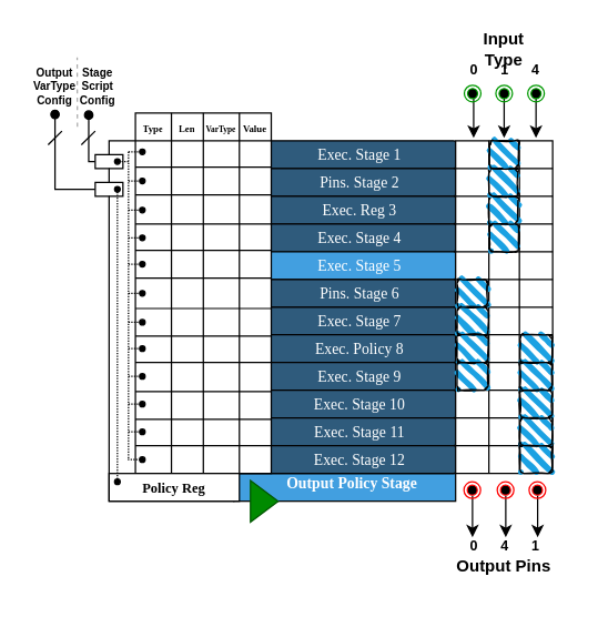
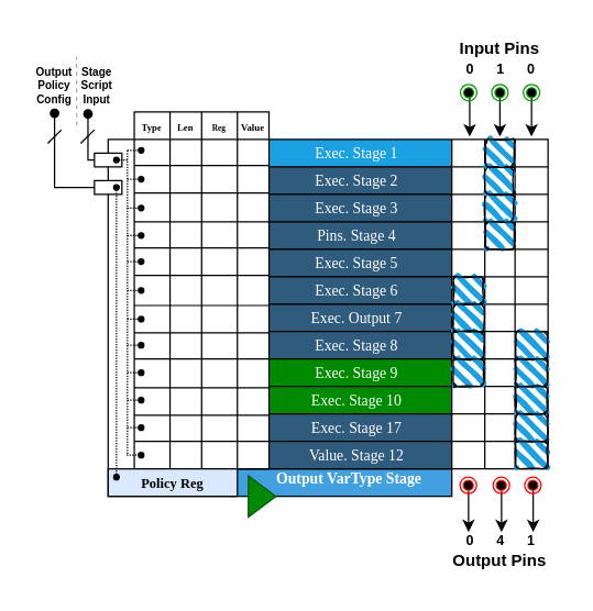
- <mxCell id="68" value="Input Type" style="text;html=1;align=center;verticalAlign=middle;whiteSpace=wrap;rounded=0;fontStyle=1" vertex="1" parent="1"><mxGeometry x="333" width="60" height="30" as="geometry" y="20" /></mxCell>
+ <mxCell id="68" value="Input Pins" style="text;html=1;align=center;verticalAlign=middle;whiteSpace=wrap;rounded=0;fontStyle=1" vertex="1" parent="1"><mxGeometry x="333" width="60" height="30" as="geometry" y="20" /></mxCell>
- <mxCell id="191" value="&lt;font style=&quot;font-size: 10px;&quot;&gt;&amp;nbsp; &amp;nbsp;0&amp;nbsp; &amp;nbsp; &amp;nbsp; 1&amp;nbsp; &amp;nbsp; &amp;nbsp; 4&lt;/font&gt;" style="text;strokeColor=none;fillColor=none;html=1;fontSize=24;fontStyle=1;verticalAlign=middle;align=center;" vertex="1" parent="1"><mxGeometry x="309" y="26" width="100" height="40" as="geometry" /></mxCell>
+ <mxCell id="191" value="&lt;font style=&quot;font-size: 10px;&quot;&gt;&amp;nbsp; &amp;nbsp;0&amp;nbsp; &amp;nbsp; &amp;nbsp; 1&amp;nbsp; &amp;nbsp; &amp;nbsp; 0&lt;/font&gt;" style="text;strokeColor=none;fillColor=none;html=1;fontSize=24;fontStyle=1;verticalAlign=middle;align=center;" vertex="1" parent="1"><mxGeometry x="309" y="26" width="100" height="40" as="geometry" /></mxCell>
- <mxCell id="177" value="Output&lt;div&gt;VarType Config&lt;/div&gt;&lt;div&gt;&lt;br&gt;&lt;/div&gt;" style="text;html=1;align=center;verticalAlign=middle;whiteSpace=wrap;rounded=0;fontStyle=1;fontSize=8;" vertex="1" parent="1"><mxGeometry x="20" y="52" width="38" height="30" as="geometry" /></mxCell>
+ <mxCell id="177" value="Output&lt;div&gt;Policy Config&lt;/div&gt;&lt;div&gt;&lt;br&gt;&lt;/div&gt;" style="text;html=1;align=center;verticalAlign=middle;whiteSpace=wrap;rounded=0;fontStyle=1;fontSize=8;" vertex="1" parent="1"><mxGeometry x="20" y="52" width="38" height="30" as="geometry" /></mxCell>
- <mxCell id="176" value="Stage&lt;div&gt;Script Config&lt;/div&gt;&lt;div&gt;&lt;br&gt;&lt;/div&gt;" style="text;html=1;align=center;verticalAlign=middle;whiteSpace=wrap;rounded=0;fontStyle=1;fontSize=8;" vertex="1" parent="1"><mxGeometry x="48.13" y="52" width="43.87" height="30" as="geometry" /></mxCell>
+ <mxCell id="176" value="Stage&lt;div&gt;Script Input&lt;/div&gt;&lt;div&gt;&lt;br&gt;&lt;/div&gt;" style="text;html=1;align=center;verticalAlign=middle;whiteSpace=wrap;rounded=0;fontStyle=1;fontSize=8;" vertex="1" parent="1"><mxGeometry x="48.13" y="52" width="43.87" height="30" as="geometry" /></mxCell>
- <mxCell id="83" value="&lt;font face=&quot;Comic Sans MS&quot; size=&quot;1&quot; style=&quot;&quot;&gt;&lt;b style=&quot;font-size: 5.9px;&quot;&gt;VarType&lt;/b&gt;&lt;/font&gt;" style="shape=partialRectangle;html=1;whiteSpace=wrap;connectable=0;strokeColor=inherit;overflow=hidden;fillColor=none;top=0;left=0;bottom=0;right=0;pointerEvents=1;" vertex="1" parent="80"><mxGeometry x="49" width="26" height="20" as="geometry"><mxRectangle width="26" height="20" as="alternateBounds" /></mxGeometry></mxCell>
+ <mxCell id="83" value="&lt;font face=&quot;Comic Sans MS&quot; size=&quot;1&quot; style=&quot;&quot;&gt;&lt;b style=&quot;font-size: 5.9px;&quot;&gt;Reg&lt;/b&gt;&lt;/font&gt;" style="shape=partialRectangle;html=1;whiteSpace=wrap;connectable=0;strokeColor=inherit;overflow=hidden;fillColor=none;top=0;left=0;bottom=0;right=0;pointerEvents=1;" vertex="1" parent="80"><mxGeometry x="49" width="26" height="20" as="geometry"><mxRectangle width="26" height="20" as="alternateBounds" /></mxGeometry></mxCell>
- <mxCell id="2" value="&lt;font style=&quot;font-size: 11px;&quot;&gt;&amp;nbsp; &amp;nbsp; &amp;nbsp; &amp;nbsp; Exec. Stage 1&lt;/font&gt;" style="rounded=1;whiteSpace=wrap;html=1;shadow=0;labelBackgroundColor=none;strokeColor=default;strokeWidth=1;fillColor=#2F5B7C;fontFamily=Comic Sans MS;fontSize=11;fontColor=#FFFFFF;align=center;fontStyle=0;spacing=5;arcSize=7;perimeterSpacing=2;" vertex="1" parent="1"><mxGeometry x="168" y="101" width="160" height="20" as="geometry" /></mxCell>
+ <mxCell id="2" value="&lt;font style=&quot;font-size: 11px;&quot;&gt;&amp;nbsp; &amp;nbsp; &amp;nbsp; &amp;nbsp; Exec. Stage 1&lt;/font&gt;" style="rounded=1;whiteSpace=wrap;html=1;shadow=0;labelBackgroundColor=none;strokeColor=default;strokeWidth=1;fillColor=#1ba1e2;fontFamily=Comic Sans MS;fontSize=11;fontColor=#FFFFFF;align=center;fontStyle=0;spacing=5;arcSize=7;perimeterSpacing=2;" vertex="1" parent="1"><mxGeometry x="168" y="101" width="160" height="20" as="geometry" /></mxCell>
- <mxCell id="5" value="&amp;nbsp; &amp;nbsp; &amp;nbsp; &amp;nbsp;&amp;nbsp;&lt;span style=&quot;font-size: 11px;&quot;&gt;Pins. Stage 2&lt;/span&gt;" style="rounded=1;whiteSpace=wrap;html=1;shadow=0;labelBackgroundColor=none;strokeColor=default;strokeWidth=1;fillColor=#2F5B7C;fontFamily=Comic Sans MS;fontSize=11;fontColor=#FFFFFF;align=center;fontStyle=0;spacing=5;arcSize=7;perimeterSpacing=2;" vertex="1" parent="1"><mxGeometry x="168" y="121" width="160" height="20" as="geometry" /></mxCell>
+ <mxCell id="5" value="&amp;nbsp; &amp;nbsp; &amp;nbsp; &amp;nbsp;&amp;nbsp;&lt;span style=&quot;font-size: 11px;&quot;&gt;Exec. Stage 2&lt;/span&gt;" style="rounded=1;whiteSpace=wrap;html=1;shadow=0;labelBackgroundColor=none;strokeColor=default;strokeWidth=1;fillColor=#2F5B7C;fontFamily=Comic Sans MS;fontSize=11;fontColor=#FFFFFF;align=center;fontStyle=0;spacing=5;arcSize=7;perimeterSpacing=2;" vertex="1" parent="1"><mxGeometry x="168" y="121" width="160" height="20" as="geometry" /></mxCell>
- <mxCell id="6" value="&amp;nbsp; &amp;nbsp; &amp;nbsp; &amp;nbsp;&amp;nbsp;&lt;span style=&quot;font-size: 11px;&quot;&gt;Exec. Reg 3&lt;/span&gt;" style="rounded=1;whiteSpace=wrap;html=1;shadow=0;labelBackgroundColor=none;strokeColor=default;strokeWidth=1;fillColor=#2F5B7C;fontFamily=Comic Sans MS;fontSize=11;fontColor=#FFFFFF;align=center;fontStyle=0;spacing=5;arcSize=7;perimeterSpacing=2;" vertex="1" parent="1"><mxGeometry x="168" y="141" width="160" height="20" as="geometry" /></mxCell>
+ <mxCell id="6" value="&amp;nbsp; &amp;nbsp; &amp;nbsp; &amp;nbsp;&amp;nbsp;&lt;span style=&quot;font-size: 11px;&quot;&gt;Exec. Stage 3&lt;/span&gt;" style="rounded=1;whiteSpace=wrap;html=1;shadow=0;labelBackgroundColor=none;strokeColor=default;strokeWidth=1;fillColor=#2F5B7C;fontFamily=Comic Sans MS;fontSize=11;fontColor=#FFFFFF;align=center;fontStyle=0;spacing=5;arcSize=7;perimeterSpacing=2;" vertex="1" parent="1"><mxGeometry x="168" y="141" width="160" height="20" as="geometry" /></mxCell>
- <mxCell id="7" value="&amp;nbsp; &amp;nbsp; &amp;nbsp; &amp;nbsp;&amp;nbsp;&lt;span style=&quot;font-size: 11px;&quot;&gt;Exec. Stage 4&lt;/span&gt;" style="rounded=1;whiteSpace=wrap;html=1;shadow=0;labelBackgroundColor=none;strokeColor=default;strokeWidth=1;fillColor=#2F5B7C;fontFamily=Comic Sans MS;fontSize=11;fontColor=#FFFFFF;align=center;fontStyle=0;spacing=5;arcSize=7;perimeterSpacing=2;" vertex="1" parent="1"><mxGeometry x="168" y="161" width="160" height="20" as="geometry" /></mxCell>
+ <mxCell id="7" value="&amp;nbsp; &amp;nbsp; &amp;nbsp; &amp;nbsp;&amp;nbsp;&lt;span style=&quot;font-size: 11px;&quot;&gt;Pins. Stage 4&lt;/span&gt;" style="rounded=1;whiteSpace=wrap;html=1;shadow=0;labelBackgroundColor=none;strokeColor=default;strokeWidth=1;fillColor=#2F5B7C;fontFamily=Comic Sans MS;fontSize=11;fontColor=#FFFFFF;align=center;fontStyle=0;spacing=5;arcSize=7;perimeterSpacing=2;" vertex="1" parent="1"><mxGeometry x="168" y="161" width="160" height="20" as="geometry" /></mxCell>
- <mxCell id="8" value="&amp;nbsp; &amp;nbsp; &amp;nbsp; &amp;nbsp;&amp;nbsp;&lt;span style=&quot;font-size: 11px;&quot;&gt;Exec. Stage 5&lt;/span&gt;" style="rounded=1;whiteSpace=wrap;html=1;shadow=0;labelBackgroundColor=none;strokeColor=default;strokeWidth=1;fillColor=#429fe0;fontFamily=Comic Sans MS;fontSize=11;fontColor=#FFFFFF;align=center;fontStyle=0;spacing=5;arcSize=7;perimeterSpacing=2;" vertex="1" parent="1"><mxGeometry x="168" y="181" width="160" height="20" as="geometry" /></mxCell>
+ <mxCell id="8" value="&amp;nbsp; &amp;nbsp; &amp;nbsp; &amp;nbsp;&amp;nbsp;&lt;span style=&quot;font-size: 11px;&quot;&gt;Exec. Stage 5&lt;/span&gt;" style="rounded=1;whiteSpace=wrap;html=1;shadow=0;labelBackgroundColor=none;strokeColor=default;strokeWidth=1;fillColor=#2F5B7C;fontFamily=Comic Sans MS;fontSize=11;fontColor=#FFFFFF;align=center;fontStyle=0;spacing=5;arcSize=7;perimeterSpacing=2;" vertex="1" parent="1"><mxGeometry x="168" y="181" width="160" height="20" as="geometry" /></mxCell>
- <mxCell id="9" value="&amp;nbsp; &amp;nbsp; &amp;nbsp; &amp;nbsp;&amp;nbsp;&lt;span style=&quot;font-size: 11px;&quot;&gt;Pins. Stage 6&lt;/span&gt;" style="rounded=1;whiteSpace=wrap;html=1;shadow=0;labelBackgroundColor=none;strokeColor=default;strokeWidth=1;fillColor=#2F5B7C;fontFamily=Comic Sans MS;fontSize=11;fontColor=#FFFFFF;align=center;fontStyle=0;spacing=5;arcSize=7;perimeterSpacing=2;" vertex="1" parent="1"><mxGeometry x="168" y="201" width="160" height="20" as="geometry" /></mxCell>
+ <mxCell id="9" value="&amp;nbsp; &amp;nbsp; &amp;nbsp; &amp;nbsp;&amp;nbsp;&lt;span style=&quot;font-size: 11px;&quot;&gt;Exec. Stage 6&lt;/span&gt;" style="rounded=1;whiteSpace=wrap;html=1;shadow=0;labelBackgroundColor=none;strokeColor=default;strokeWidth=1;fillColor=#2F5B7C;fontFamily=Comic Sans MS;fontSize=11;fontColor=#FFFFFF;align=center;fontStyle=0;spacing=5;arcSize=7;perimeterSpacing=2;" vertex="1" parent="1"><mxGeometry x="168" y="201" width="160" height="20" as="geometry" /></mxCell>
- <mxCell id="10" value="&amp;nbsp; &amp;nbsp; &amp;nbsp; &amp;nbsp;&amp;nbsp;&lt;span style=&quot;font-size: 11px;&quot;&gt;Exec. Stage 7&lt;/span&gt;" style="rounded=1;whiteSpace=wrap;html=1;shadow=0;labelBackgroundColor=none;strokeColor=default;strokeWidth=1;fillColor=#2F5B7C;fontFamily=Comic Sans MS;fontSize=11;fontColor=#FFFFFF;align=center;fontStyle=0;spacing=5;arcSize=7;perimeterSpacing=2;" vertex="1" parent="1"><mxGeometry x="168" y="221" width="160" height="20" as="geometry" /></mxCell>
+ <mxCell id="10" value="&amp;nbsp; &amp;nbsp; &amp;nbsp; &amp;nbsp;&amp;nbsp;&lt;span style=&quot;font-size: 11px;&quot;&gt;Exec. Output 7&lt;/span&gt;" style="rounded=1;whiteSpace=wrap;html=1;shadow=0;labelBackgroundColor=none;strokeColor=default;strokeWidth=1;fillColor=#2F5B7C;fontFamily=Comic Sans MS;fontSize=11;fontColor=#FFFFFF;align=center;fontStyle=0;spacing=5;arcSize=7;perimeterSpacing=2;" vertex="1" parent="1"><mxGeometry x="168" y="221" width="160" height="20" as="geometry" /></mxCell>
- <mxCell id="11" value="&amp;nbsp; &amp;nbsp; &amp;nbsp; &amp;nbsp;&amp;nbsp;&lt;span style=&quot;font-size: 11px;&quot;&gt;Exec. Policy 8&lt;/span&gt;" style="rounded=1;whiteSpace=wrap;html=1;shadow=0;labelBackgroundColor=none;strokeColor=default;strokeWidth=1;fillColor=#2F5B7C;fontFamily=Comic Sans MS;fontSize=11;fontColor=#FFFFFF;align=center;fontStyle=0;spacing=5;arcSize=7;perimeterSpacing=2;" vertex="1" parent="1"><mxGeometry x="168" y="241" width="160" height="20" as="geometry" /></mxCell>
+ <mxCell id="11" value="&amp;nbsp; &amp;nbsp; &amp;nbsp; &amp;nbsp;&amp;nbsp;&lt;span style=&quot;font-size: 11px;&quot;&gt;Exec. Stage 8&lt;/span&gt;" style="rounded=1;whiteSpace=wrap;html=1;shadow=0;labelBackgroundColor=none;strokeColor=default;strokeWidth=1;fillColor=#2F5B7C;fontFamily=Comic Sans MS;fontSize=11;fontColor=#FFFFFF;align=center;fontStyle=0;spacing=5;arcSize=7;perimeterSpacing=2;" vertex="1" parent="1"><mxGeometry x="168" y="241" width="160" height="20" as="geometry" /></mxCell>
- <mxCell id="12" value="&amp;nbsp; &amp;nbsp; &amp;nbsp; &amp;nbsp;&amp;nbsp;&lt;span style=&quot;font-size: 11px;&quot;&gt;Exec. Stage 9&lt;/span&gt;" style="rounded=1;whiteSpace=wrap;html=1;shadow=0;labelBackgroundColor=none;strokeColor=default;strokeWidth=1;fillColor=#2F5B7C;fontFamily=Comic Sans MS;fontSize=11;fontColor=#FFFFFF;align=center;fontStyle=0;spacing=5;arcSize=7;perimeterSpacing=2;" vertex="1" parent="1"><mxGeometry x="168" y="261" width="160" height="20" as="geometry" /></mxCell>
+ <mxCell id="12" value="&amp;nbsp; &amp;nbsp; &amp;nbsp; &amp;nbsp;&amp;nbsp;&lt;span style=&quot;font-size: 11px;&quot;&gt;Exec. Stage 9&lt;/span&gt;" style="rounded=1;whiteSpace=wrap;html=1;shadow=0;labelBackgroundColor=none;strokeColor=default;strokeWidth=1;fillColor=#008a00;fontFamily=Comic Sans MS;fontSize=11;fontColor=#FFFFFF;align=center;fontStyle=0;spacing=5;arcSize=7;perimeterSpacing=2;" vertex="1" parent="1"><mxGeometry x="168" y="261" width="160" height="20" as="geometry" /></mxCell>
- <mxCell id="13" value="&amp;nbsp; &amp;nbsp; &amp;nbsp; &amp;nbsp;&amp;nbsp;&lt;span style=&quot;font-size: 11px;&quot;&gt;Exec. Stage 10&lt;/span&gt;" style="rounded=1;whiteSpace=wrap;html=1;shadow=0;labelBackgroundColor=none;strokeColor=default;strokeWidth=1;fillColor=#2F5B7C;fontFamily=Comic Sans MS;fontSize=11;fontColor=#FFFFFF;align=center;fontStyle=0;spacing=5;arcSize=7;perimeterSpacing=2;" vertex="1" parent="1"><mxGeometry x="168" y="281" width="160" height="20" as="geometry" /></mxCell>
+ <mxCell id="13" value="&amp;nbsp; &amp;nbsp; &amp;nbsp; &amp;nbsp;&amp;nbsp;&lt;span style=&quot;font-size: 11px;&quot;&gt;Exec. Stage 10&lt;/span&gt;" style="rounded=1;whiteSpace=wrap;html=1;shadow=0;labelBackgroundColor=none;strokeColor=default;strokeWidth=1;fillColor=#008a00;fontFamily=Comic Sans MS;fontSize=11;fontColor=#FFFFFF;align=center;fontStyle=0;spacing=5;arcSize=7;perimeterSpacing=2;" vertex="1" parent="1"><mxGeometry x="168" y="281" width="160" height="20" as="geometry" /></mxCell>
- <mxCell id="14" value="&amp;nbsp; &amp;nbsp; &amp;nbsp; &amp;nbsp;&amp;nbsp;&lt;span style=&quot;font-size: 11px;&quot;&gt;Exec. Stage 11&lt;/span&gt;" style="rounded=1;whiteSpace=wrap;html=1;shadow=0;labelBackgroundColor=none;strokeColor=default;strokeWidth=1;fillColor=#2F5B7C;fontFamily=Comic Sans MS;fontSize=11;fontColor=#FFFFFF;align=center;fontStyle=0;spacing=5;arcSize=7;perimeterSpacing=2;" vertex="1" parent="1"><mxGeometry x="168" y="301" width="160" height="20" as="geometry" /></mxCell>
+ <mxCell id="14" value="&amp;nbsp; &amp;nbsp; &amp;nbsp; &amp;nbsp;&amp;nbsp;&lt;span style=&quot;font-size: 11px;&quot;&gt;Exec. Stage 17&lt;/span&gt;" style="rounded=1;whiteSpace=wrap;html=1;shadow=0;labelBackgroundColor=none;strokeColor=default;strokeWidth=1;fillColor=#2F5B7C;fontFamily=Comic Sans MS;fontSize=11;fontColor=#FFFFFF;align=center;fontStyle=0;spacing=5;arcSize=7;perimeterSpacing=2;" vertex="1" parent="1"><mxGeometry x="168" y="301" width="160" height="20" as="geometry" /></mxCell>
- <mxCell id="15" value="&amp;nbsp; &amp;nbsp; &amp;nbsp; &amp;nbsp;&amp;nbsp;&lt;span style=&quot;font-size: 11px;&quot;&gt;Exec. Stage 12&lt;/span&gt;" style="rounded=1;whiteSpace=wrap;html=1;shadow=0;labelBackgroundColor=none;strokeColor=default;strokeWidth=1;fillColor=#2F5B7C;fontFamily=Comic Sans MS;fontSize=11;fontColor=#FFFFFF;align=center;fontStyle=0;spacing=5;arcSize=7;perimeterSpacing=2;" vertex="1" parent="1"><mxGeometry x="168" y="321" width="160" height="20" as="geometry" /></mxCell>
+ <mxCell id="15" value="&amp;nbsp; &amp;nbsp; &amp;nbsp; &amp;nbsp;&amp;nbsp;&lt;span style=&quot;font-size: 11px;&quot;&gt;Value. Stage 12&lt;/span&gt;" style="rounded=1;whiteSpace=wrap;html=1;shadow=0;labelBackgroundColor=none;strokeColor=default;strokeWidth=1;fillColor=#2F5B7C;fontFamily=Comic Sans MS;fontSize=11;fontColor=#FFFFFF;align=center;fontStyle=0;spacing=5;arcSize=7;perimeterSpacing=2;" vertex="1" parent="1"><mxGeometry x="168" y="321" width="160" height="20" as="geometry" /></mxCell>
- <mxCell id="172" value="&lt;b&gt;&lt;font face=&quot;Comic Sans MS&quot; style=&quot;font-size: 10px;&quot;&gt;Policy Reg&lt;/font&gt;&lt;/b&gt;" style="rounded=0;whiteSpace=wrap;html=1;" vertex="1" parent="1"><mxGeometry x="78" y="341" width="94" height="20" as="geometry" /></mxCell>
+ <mxCell id="172" value="&lt;b&gt;&lt;font face=&quot;Comic Sans MS&quot; style=&quot;font-size: 10px;&quot;&gt;Policy Reg&lt;/font&gt;&lt;/b&gt;" style="rounded=0;whiteSpace=wrap;html=1;fillColor=#dae8fc;" vertex="1" parent="1"><mxGeometry x="78" y="341" width="94" height="20" as="geometry" /></mxCell>
- <mxCell id="3" value="&lt;b&gt;&lt;sup style=&quot;&quot;&gt;&lt;font style=&quot;font-size: 11px;&quot;&gt;&amp;nbsp; &amp;nbsp; Output Policy Stage&lt;/font&gt;&lt;/sup&gt;&lt;/b&gt;" style="html=1;whiteSpace=wrap;container=1;recursiveResize=0;collapsible=0;fillColor=#429fe0;strokeColor=#000000;fontColor=#ffffff;fontFamily=Comic Sans MS;" vertex="1" parent="1"><mxGeometry x="168" y="341" width="160" height="20" as="geometry" /></mxCell>
+ <mxCell id="3" value="&lt;b&gt;&lt;sup style=&quot;&quot;&gt;&lt;font style=&quot;font-size: 11px;&quot;&gt;&amp;nbsp; &amp;nbsp; Output VarType Stage&lt;/font&gt;&lt;/sup&gt;&lt;/b&gt;" style="html=1;whiteSpace=wrap;container=1;recursiveResize=0;collapsible=0;fillColor=#429fe0;strokeColor=#000000;fontColor=#ffffff;fontFamily=Comic Sans MS;" vertex="1" parent="1"><mxGeometry x="168" y="341" width="160" height="20" as="geometry" /></mxCell>
